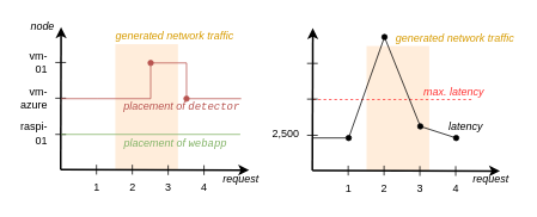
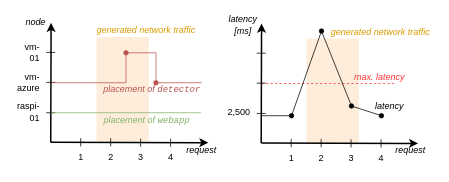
+ <mxCell id="13" value="latency [ms]" style="text;html=1;strokeColor=none;fillColor=none;align=center;verticalAlign=middle;whiteSpace=wrap;rounded=0;fontStyle=2" parent="2" vertex="1"><mxGeometry width="43" height="20" as="geometry" /></mxCell>
